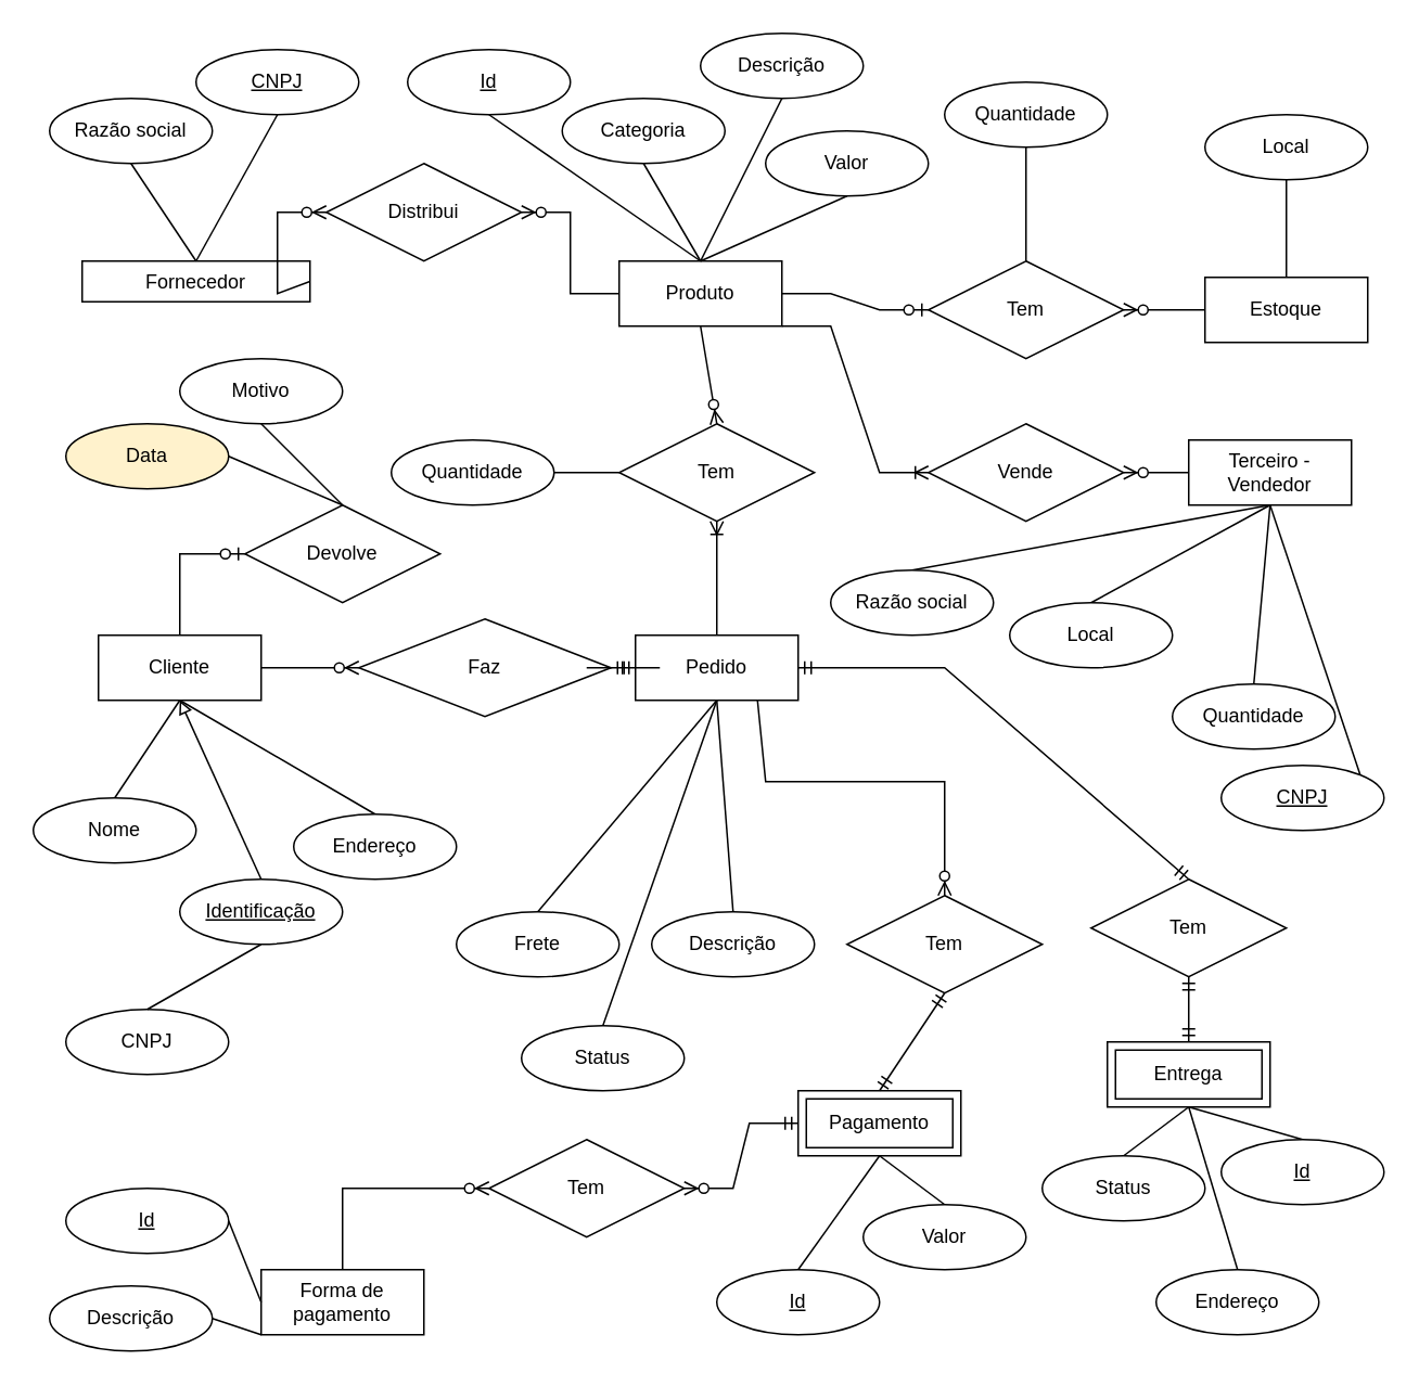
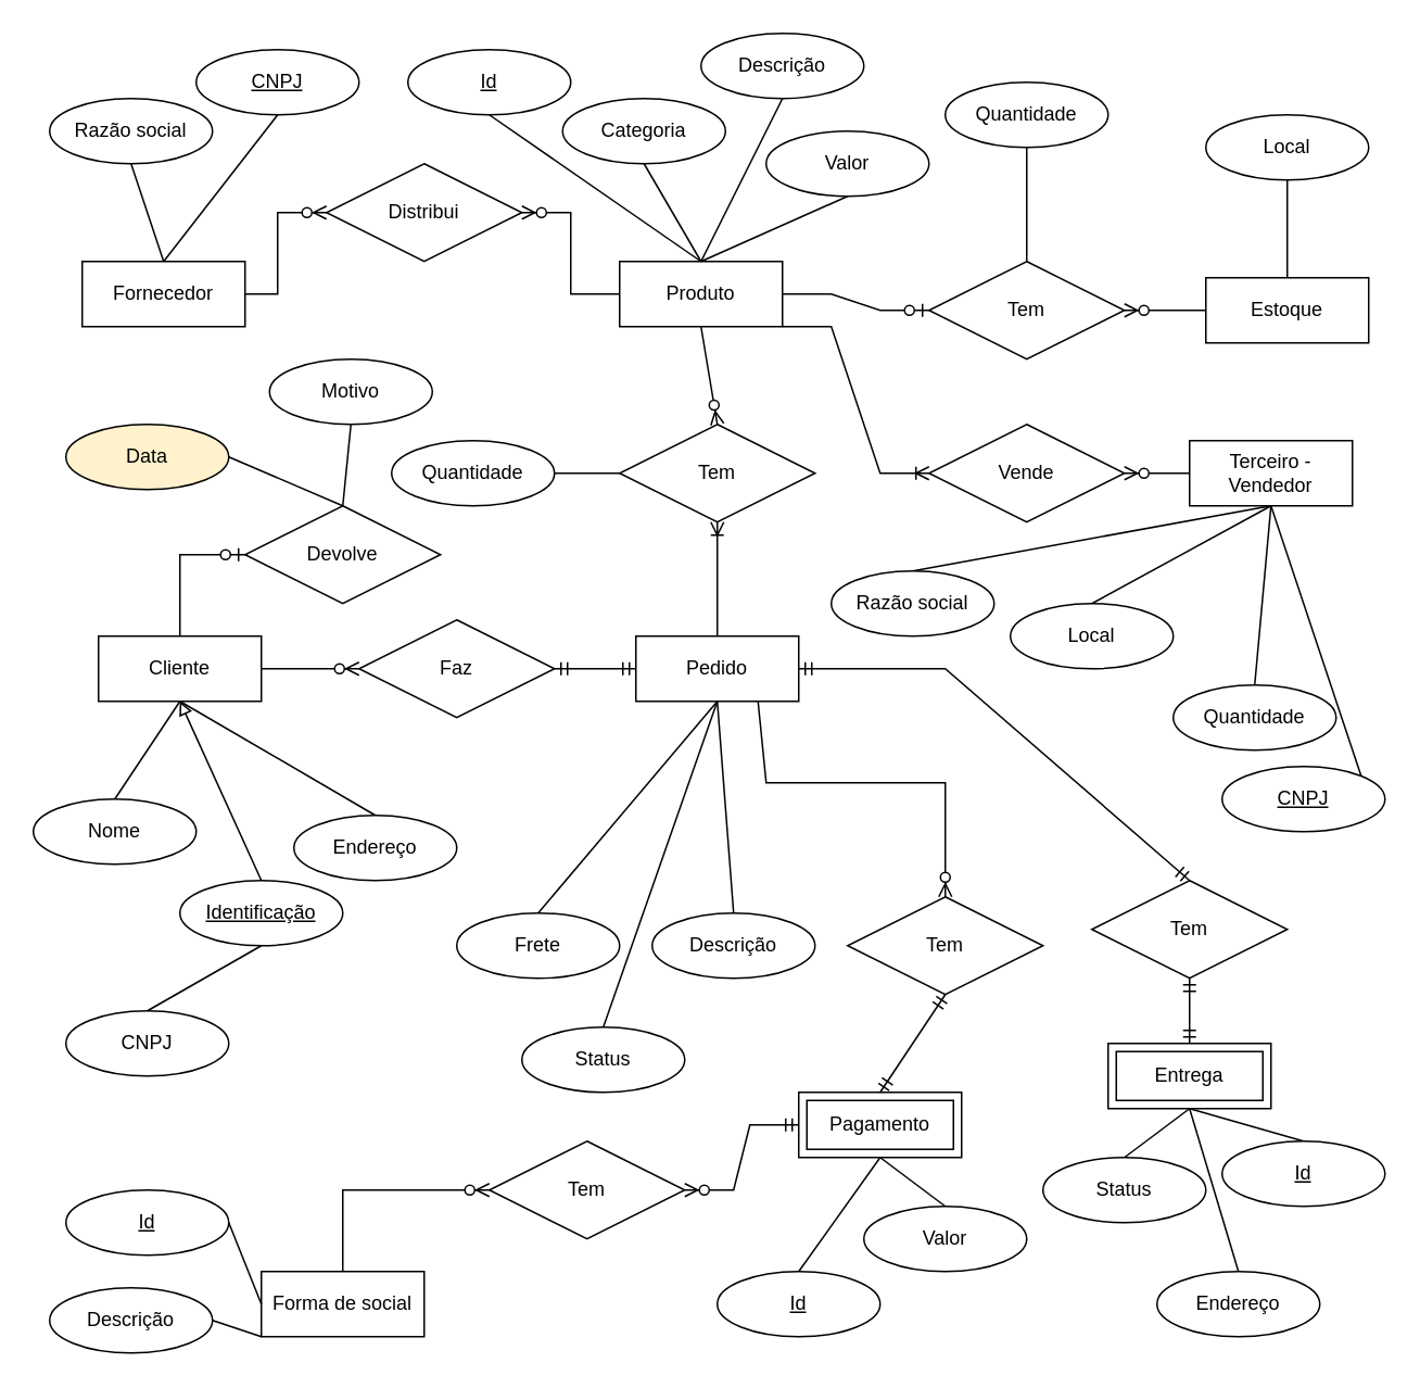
- <mxCell id="6" value="&lt;div&gt;Fornecedor&lt;/div&gt;" style="whiteSpace=wrap;html=1;align=center;" parent="1" vertex="1"><mxGeometry x="50" y="160" width="140" height="25" as="geometry" /></mxCell>
+ <mxCell id="6" value="&lt;div&gt;Fornecedor&lt;/div&gt;" style="whiteSpace=wrap;html=1;align=center;" parent="1" vertex="1"><mxGeometry x="50" y="160" width="100" height="40" as="geometry" /></mxCell>
- <mxCell id="56" value="Motivo" style="ellipse;whiteSpace=wrap;html=1;align=center;" parent="1" vertex="1"><mxGeometry x="110" y="220" width="100" height="40" as="geometry" /></mxCell>
+ <mxCell id="56" value="Motivo" style="ellipse;whiteSpace=wrap;html=1;align=center;" parent="1" vertex="1"><mxGeometry x="165" y="220" width="100" height="40" as="geometry" /></mxCell>
- <mxCell id="10" value="Faz" style="shape=rhombus;perimeter=rhombusPerimeter;whiteSpace=wrap;html=1;align=center;" parent="1" vertex="1"><mxGeometry x="220" y="380" width="155" height="60" as="geometry" /></mxCell>
+ <mxCell id="10" value="Faz" style="shape=rhombus;perimeter=rhombusPerimeter;whiteSpace=wrap;html=1;align=center;" parent="1" vertex="1"><mxGeometry x="220" y="380" width="120" height="60" as="geometry" /></mxCell>
- <mxCell id="88" value="&lt;div&gt;Forma de pagamento&lt;/div&gt;" style="whiteSpace=wrap;html=1;align=center;" vertex="1" parent="1"><mxGeometry x="160" y="780" width="100" height="40" as="geometry" /></mxCell>
+ <mxCell id="88" value="&lt;div&gt;Forma de social&lt;/div&gt;" style="whiteSpace=wrap;html=1;align=center;" vertex="1" parent="1"><mxGeometry x="160" y="780" width="100" height="40" as="geometry" /></mxCell>
